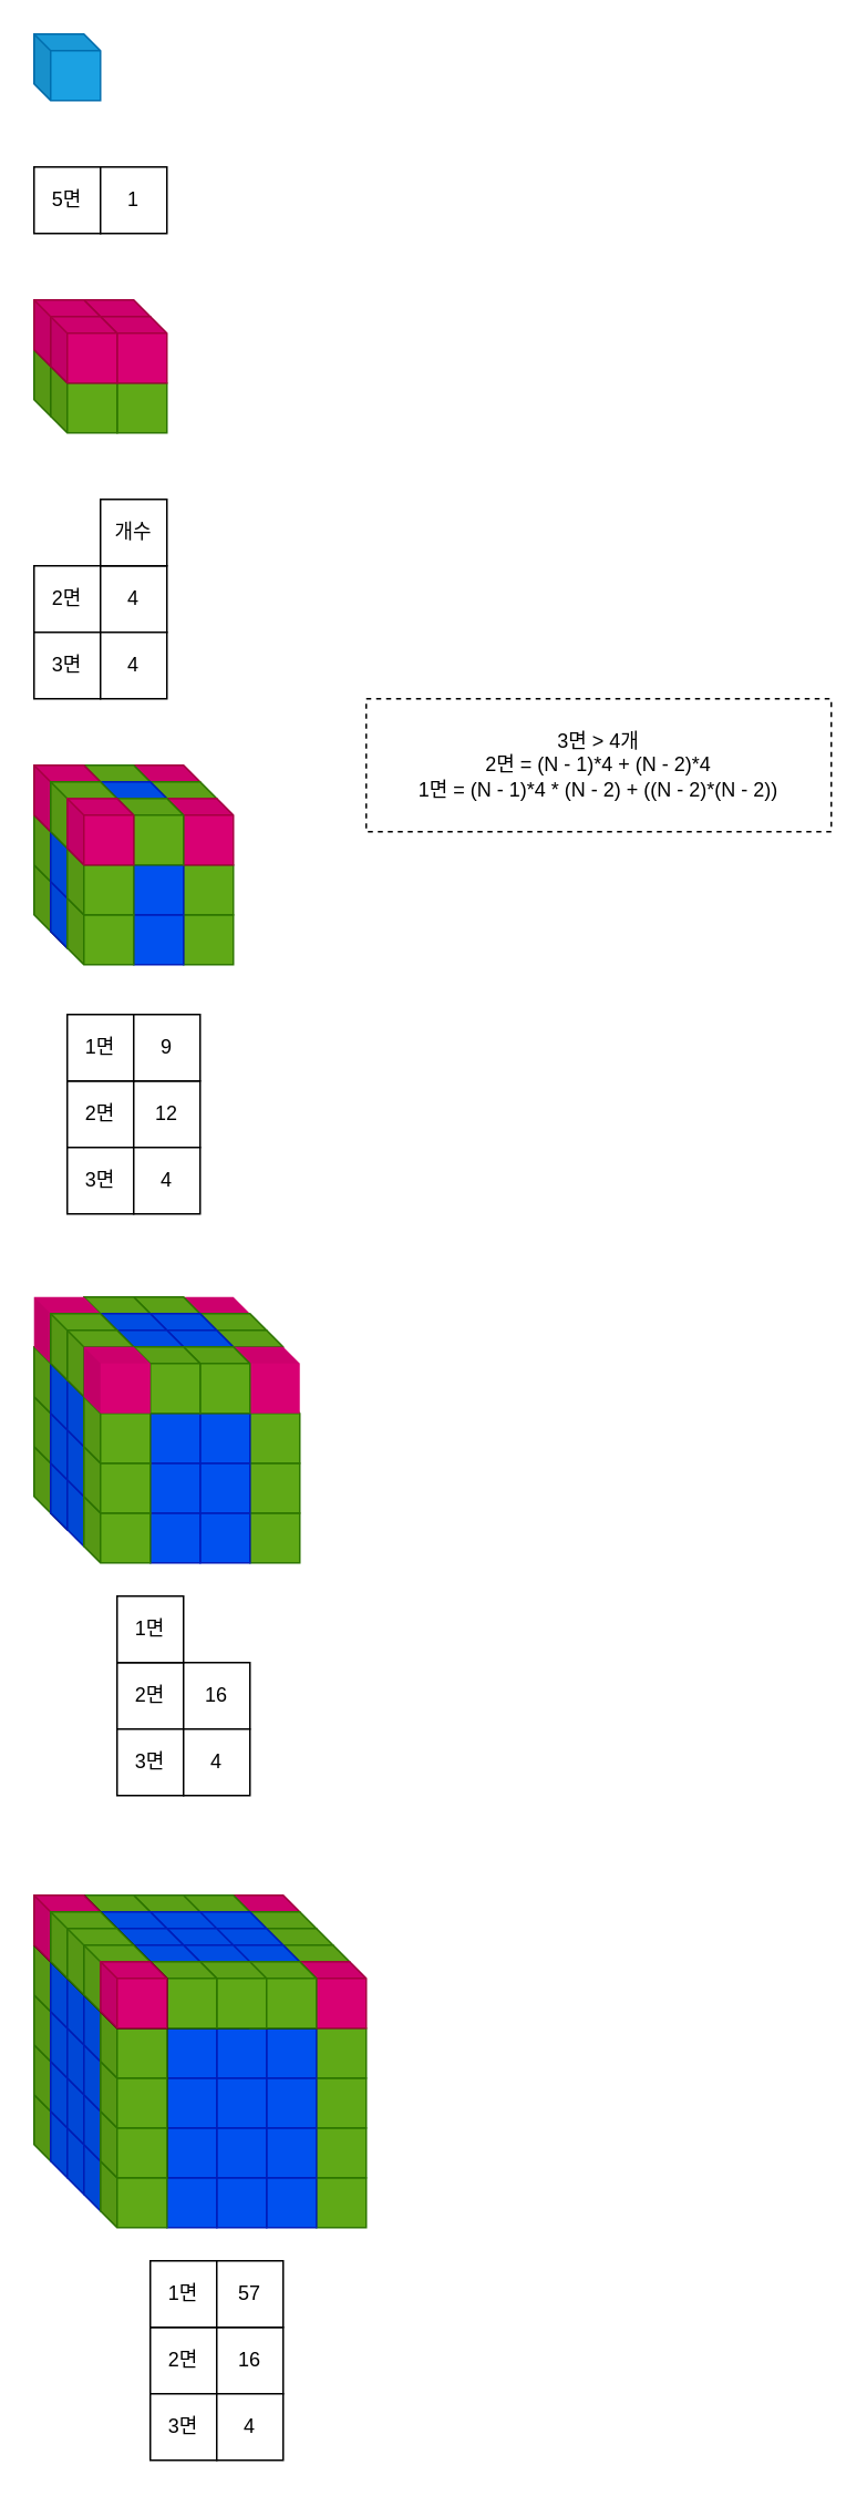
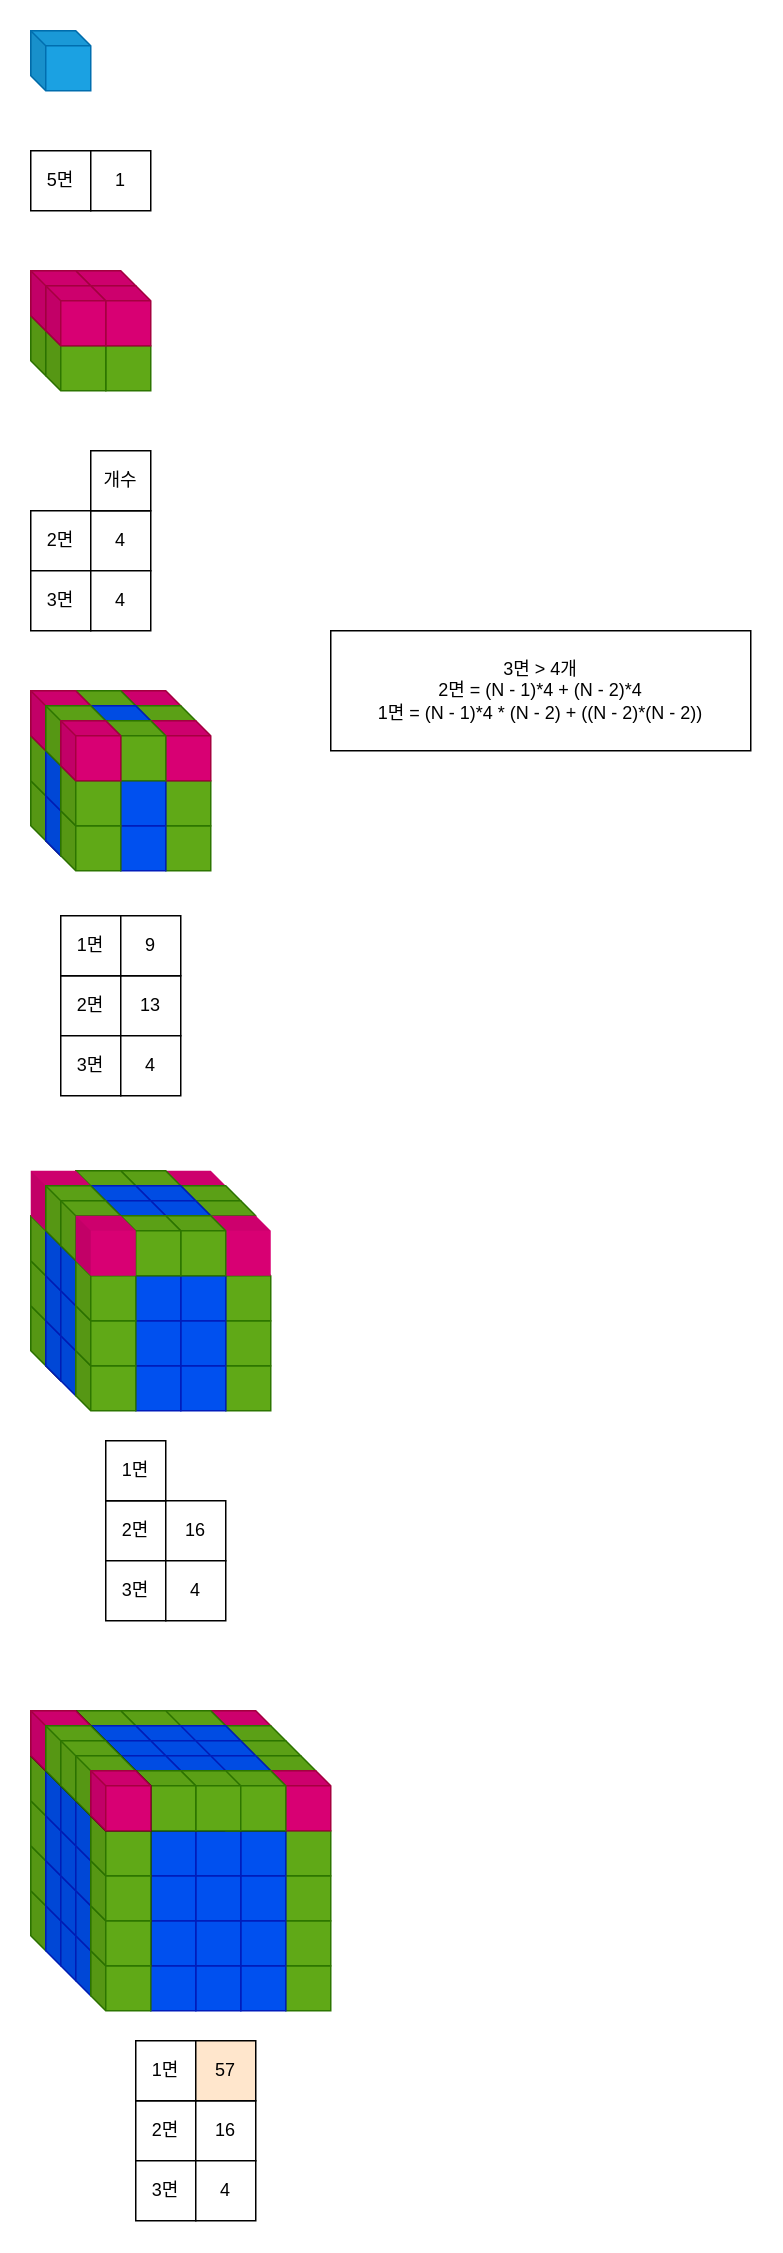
- <mxCell id="962" value="3면 &amp;gt; 4개&lt;br&gt;2면 = (N - 1)*4 + (N - 2)*4&lt;br&gt;1면 = (N - 1)*4 * (N - 2) + ((N - 2)*(N - 2))" style="rounded=0;whiteSpace=wrap;html=1;gradientColor=none;dashed=1;" vertex="1" parent="1"><mxGeometry x="220" y="420" width="280" height="80" as="geometry" /></mxCell>
+ <mxCell id="962" value="3면 &amp;gt; 4개&lt;br&gt;2면 = (N - 1)*4 + (N - 2)*4&lt;br&gt;1면 = (N - 1)*4 * (N - 2) + ((N - 2)*(N - 2))" style="rounded=0;whiteSpace=wrap;html=1;gradientColor=none;" vertex="1" parent="1"><mxGeometry x="220" y="420" width="280" height="80" as="geometry" /></mxCell>
- <mxCell id="154" value="12" style="rounded=0;whiteSpace=wrap;html=1;" vertex="1" parent="1"><mxGeometry x="80" y="650" width="40" height="40" as="geometry" /></mxCell>
+ <mxCell id="154" value="13" style="rounded=0;whiteSpace=wrap;html=1;" vertex="1" parent="1"><mxGeometry x="80" y="650" width="40" height="40" as="geometry" /></mxCell>
- <mxCell id="960" value="57" style="rounded=0;whiteSpace=wrap;html=1;" vertex="1" parent="1"><mxGeometry x="130" y="1360" width="40" height="40" as="geometry" /></mxCell>
+ <mxCell id="960" value="57" style="rounded=0;whiteSpace=wrap;html=1;fillColor=#ffe6cc;" vertex="1" parent="1"><mxGeometry x="130" y="1360" width="40" height="40" as="geometry" /></mxCell>
